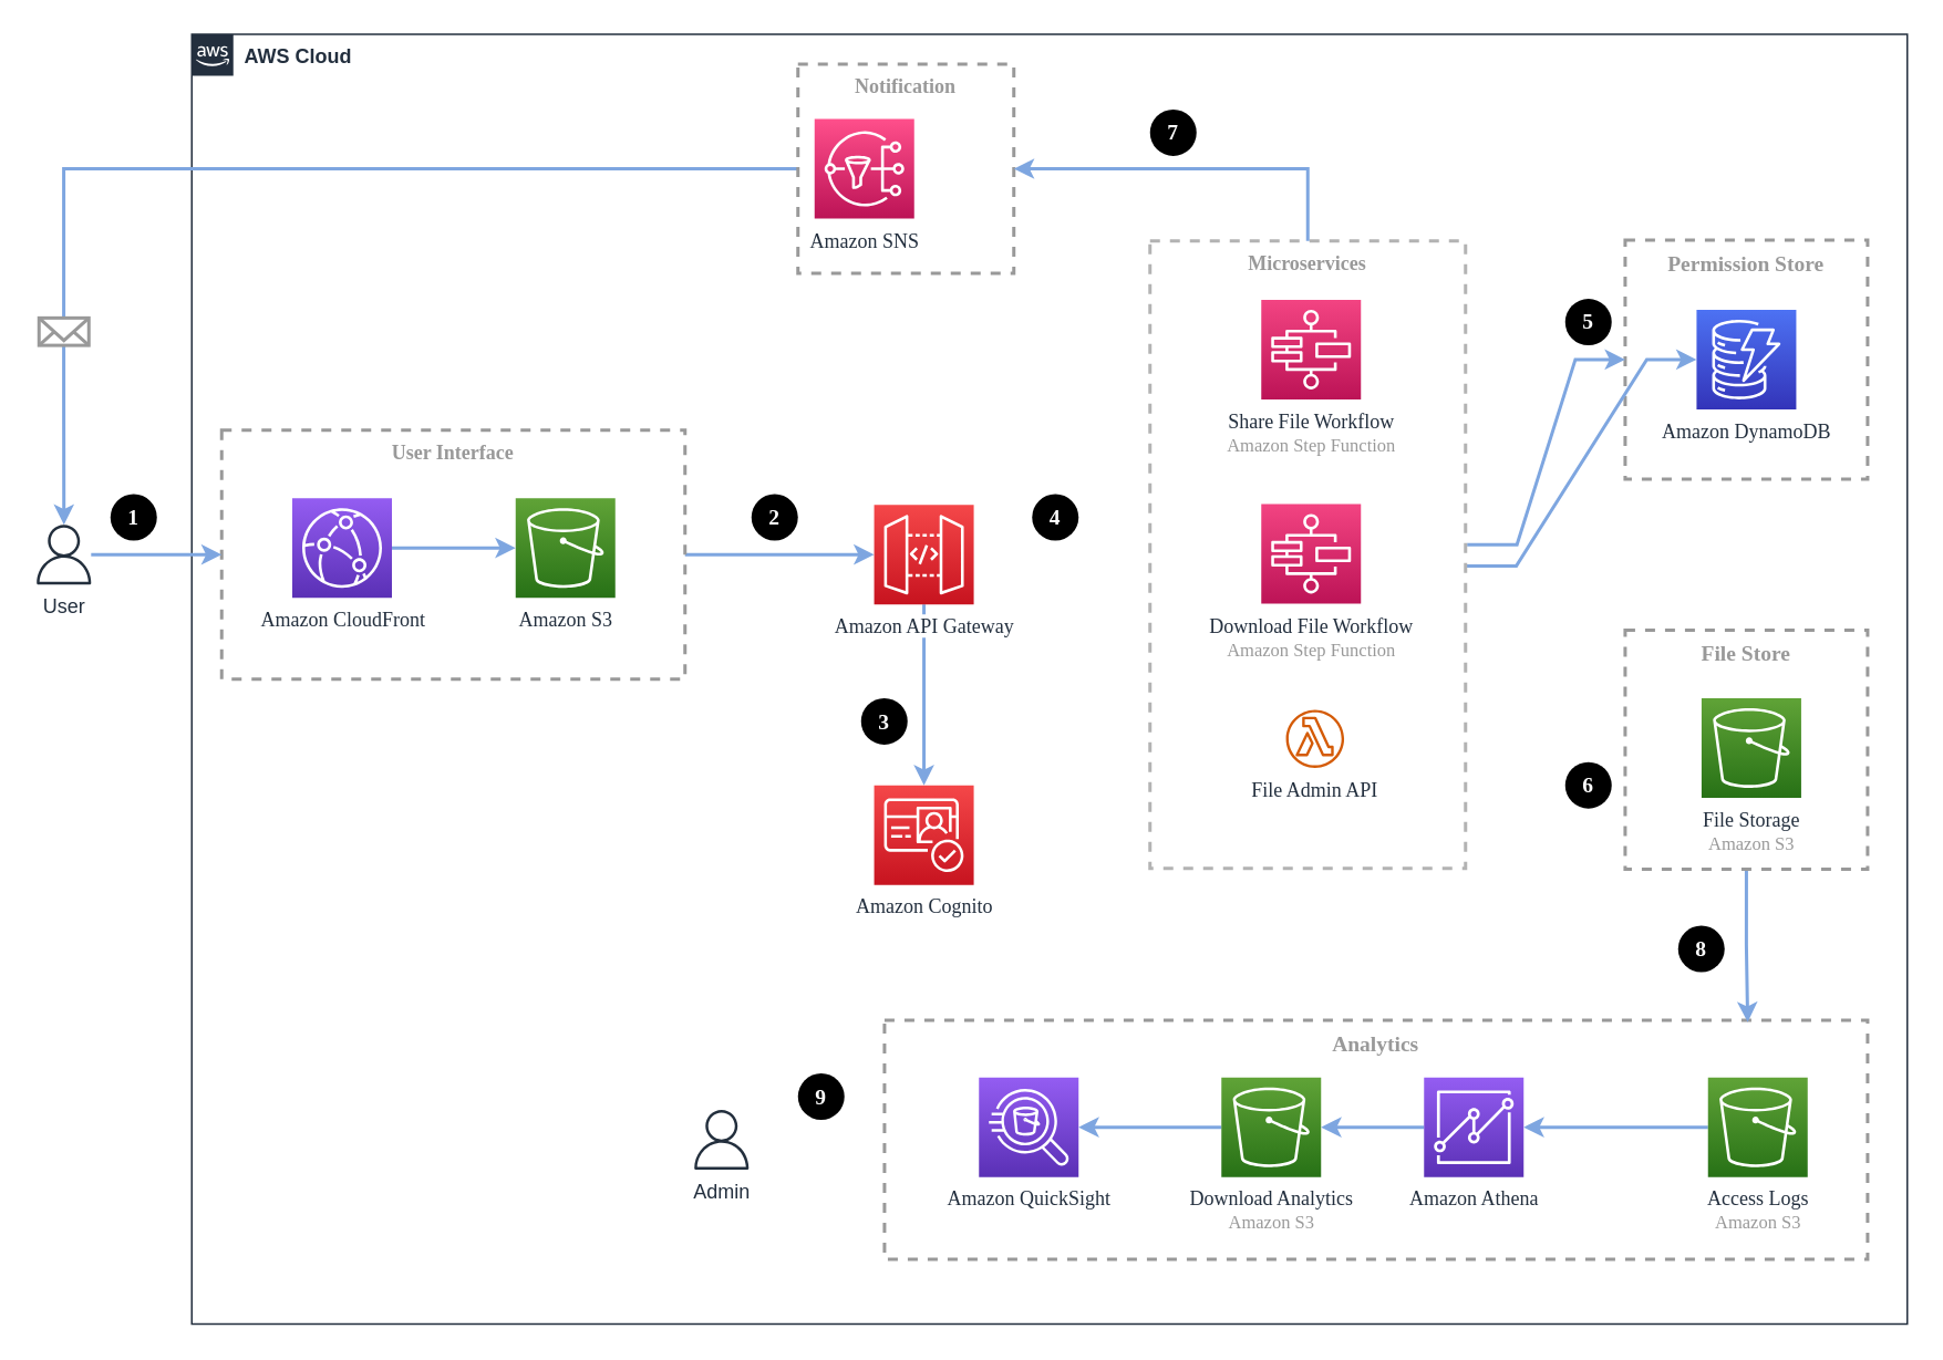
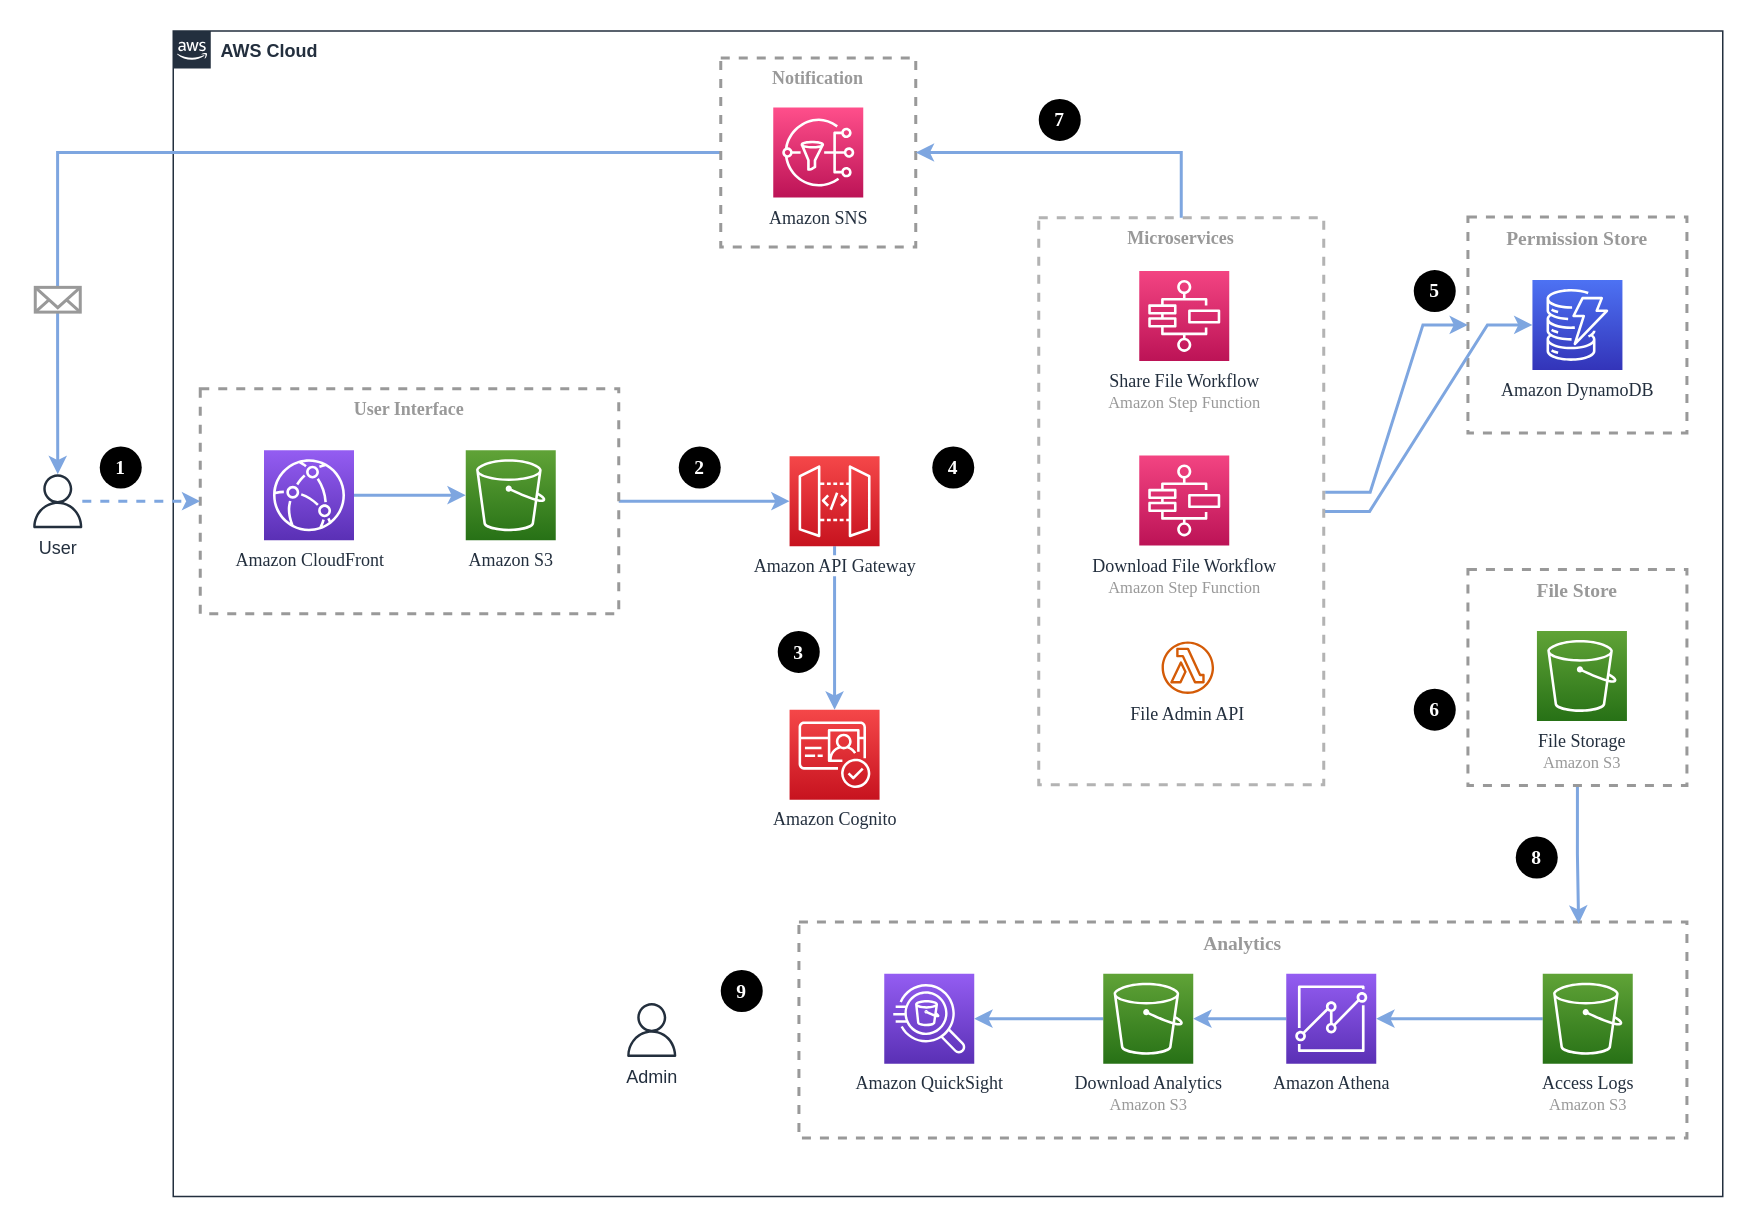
- <mxCell id="25" value="Amazon SNS" style="sketch=0;points=[[0,0,0],[0.25,0,0],[0.5,0,0],[0.75,0,0],[1,0,0],[0,1,0],[0.25,1,0],[0.5,1,0],[0.75,1,0],[1,1,0],[0,0.25,0],[0,0.5,0],[0,0.75,0],[1,0.25,0],[1,0.5,0],[1,0.75,0]];outlineConnect=0;fontColor=#232F3E;gradientColor=#FF4F8B;gradientDirection=north;fillColor=#BC1356;strokeColor=#ffffff;dashed=0;verticalLabelPosition=bottom;verticalAlign=top;align=center;html=1;fontSize=12;fontStyle=0;aspect=fixed;shape=mxgraph.aws4.resourceIcon;resIcon=mxgraph.aws4.sns;fontFamily=Verdana;" parent="1" vertex="1"><mxGeometry x="490" y="71" width="60" height="60" as="geometry" /></mxCell>
+ <mxCell id="25" value="Amazon SNS" style="sketch=0;points=[[0,0,0],[0.25,0,0],[0.5,0,0],[0.75,0,0],[1,0,0],[0,1,0],[0.25,1,0],[0.5,1,0],[0.75,1,0],[1,1,0],[0,0.25,0],[0,0.5,0],[0,0.75,0],[1,0.25,0],[1,0.5,0],[1,0.75,0]];outlineConnect=0;fontColor=#232F3E;gradientColor=#FF4F8B;gradientDirection=north;fillColor=#BC1356;strokeColor=#ffffff;dashed=0;verticalLabelPosition=bottom;verticalAlign=top;align=center;html=1;fontSize=12;fontStyle=0;aspect=fixed;shape=mxgraph.aws4.resourceIcon;resIcon=mxgraph.aws4.sns;fontFamily=Verdana;" parent="1" vertex="1"><mxGeometry x="515" y="71" width="60" height="60" as="geometry" /></mxCell>
- <mxCell id="33" style="edgeStyle=none;rounded=0;orthogonalLoop=1;jettySize=auto;html=0;labelBackgroundColor=none;strokeColor=#7EA6E0;fontFamily=Verdana;fontSize=12;fontColor=#000000;strokeWidth=2;" parent="1" source="46" target="5" edge="1"><mxGeometry relative="1" as="geometry"><mxPoint x="-30" y="333.47" as="sourcePoint" /></mxGeometry></mxCell>
+ <mxCell id="33" style="edgeStyle=none;rounded=0;orthogonalLoop=1;jettySize=auto;html=0;labelBackgroundColor=none;strokeColor=#7EA6E0;fontFamily=Verdana;fontSize=12;fontColor=#000000;strokeWidth=2;dashed=1;" parent="1" source="46" target="5" edge="1"><mxGeometry relative="1" as="geometry"><mxPoint x="-30" y="333.47" as="sourcePoint" /></mxGeometry></mxCell>
